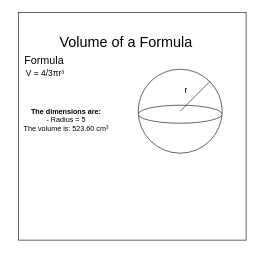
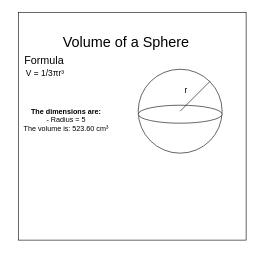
- <mxCell id="3" value="&lt;font style=&quot;font-size: 24px&quot;&gt;Volume of a Formula&lt;/font&gt;" style="text;html=1;strokeColor=none;fillColor=none;align=center;verticalAlign=middle;whiteSpace=wrap;rounded=0;" vertex="1" parent="1"><mxGeometry x="60" y="55" width="300" height="30" as="geometry" /></mxCell>
+ <mxCell id="3" value="&lt;font style=&quot;font-size: 24px&quot;&gt;Volume of a Sphere&lt;/font&gt;" style="text;html=1;strokeColor=none;fillColor=none;align=center;verticalAlign=middle;whiteSpace=wrap;rounded=0;" vertex="1" parent="1"><mxGeometry x="60" y="55" width="300" height="30" as="geometry" /></mxCell>
- <mxCell id="4" value="&lt;font style=&quot;font-size: 18px&quot;&gt;Formula&lt;/font&gt;&amp;nbsp;&lt;br&gt;&lt;font style=&quot;font-size: 14px&quot;&gt;V = 4/3πr³&lt;/font&gt;" style="text;html=1;strokeColor=none;fillColor=none;align=center;verticalAlign=middle;whiteSpace=wrap;rounded=0;" vertex="1" parent="1"><mxGeometry x="20" y="95" width="110" height="30" as="geometry" /></mxCell>
+ <mxCell id="4" value="&lt;font style=&quot;font-size: 18px&quot;&gt;Formula&lt;/font&gt;&amp;nbsp;&lt;br&gt;&lt;font style=&quot;font-size: 14px&quot;&gt;V = 1/3πr³&lt;/font&gt;" style="text;html=1;strokeColor=none;fillColor=none;align=center;verticalAlign=middle;whiteSpace=wrap;rounded=0;" vertex="1" parent="1"><mxGeometry x="20" y="95" width="110" height="30" as="geometry" /></mxCell>
